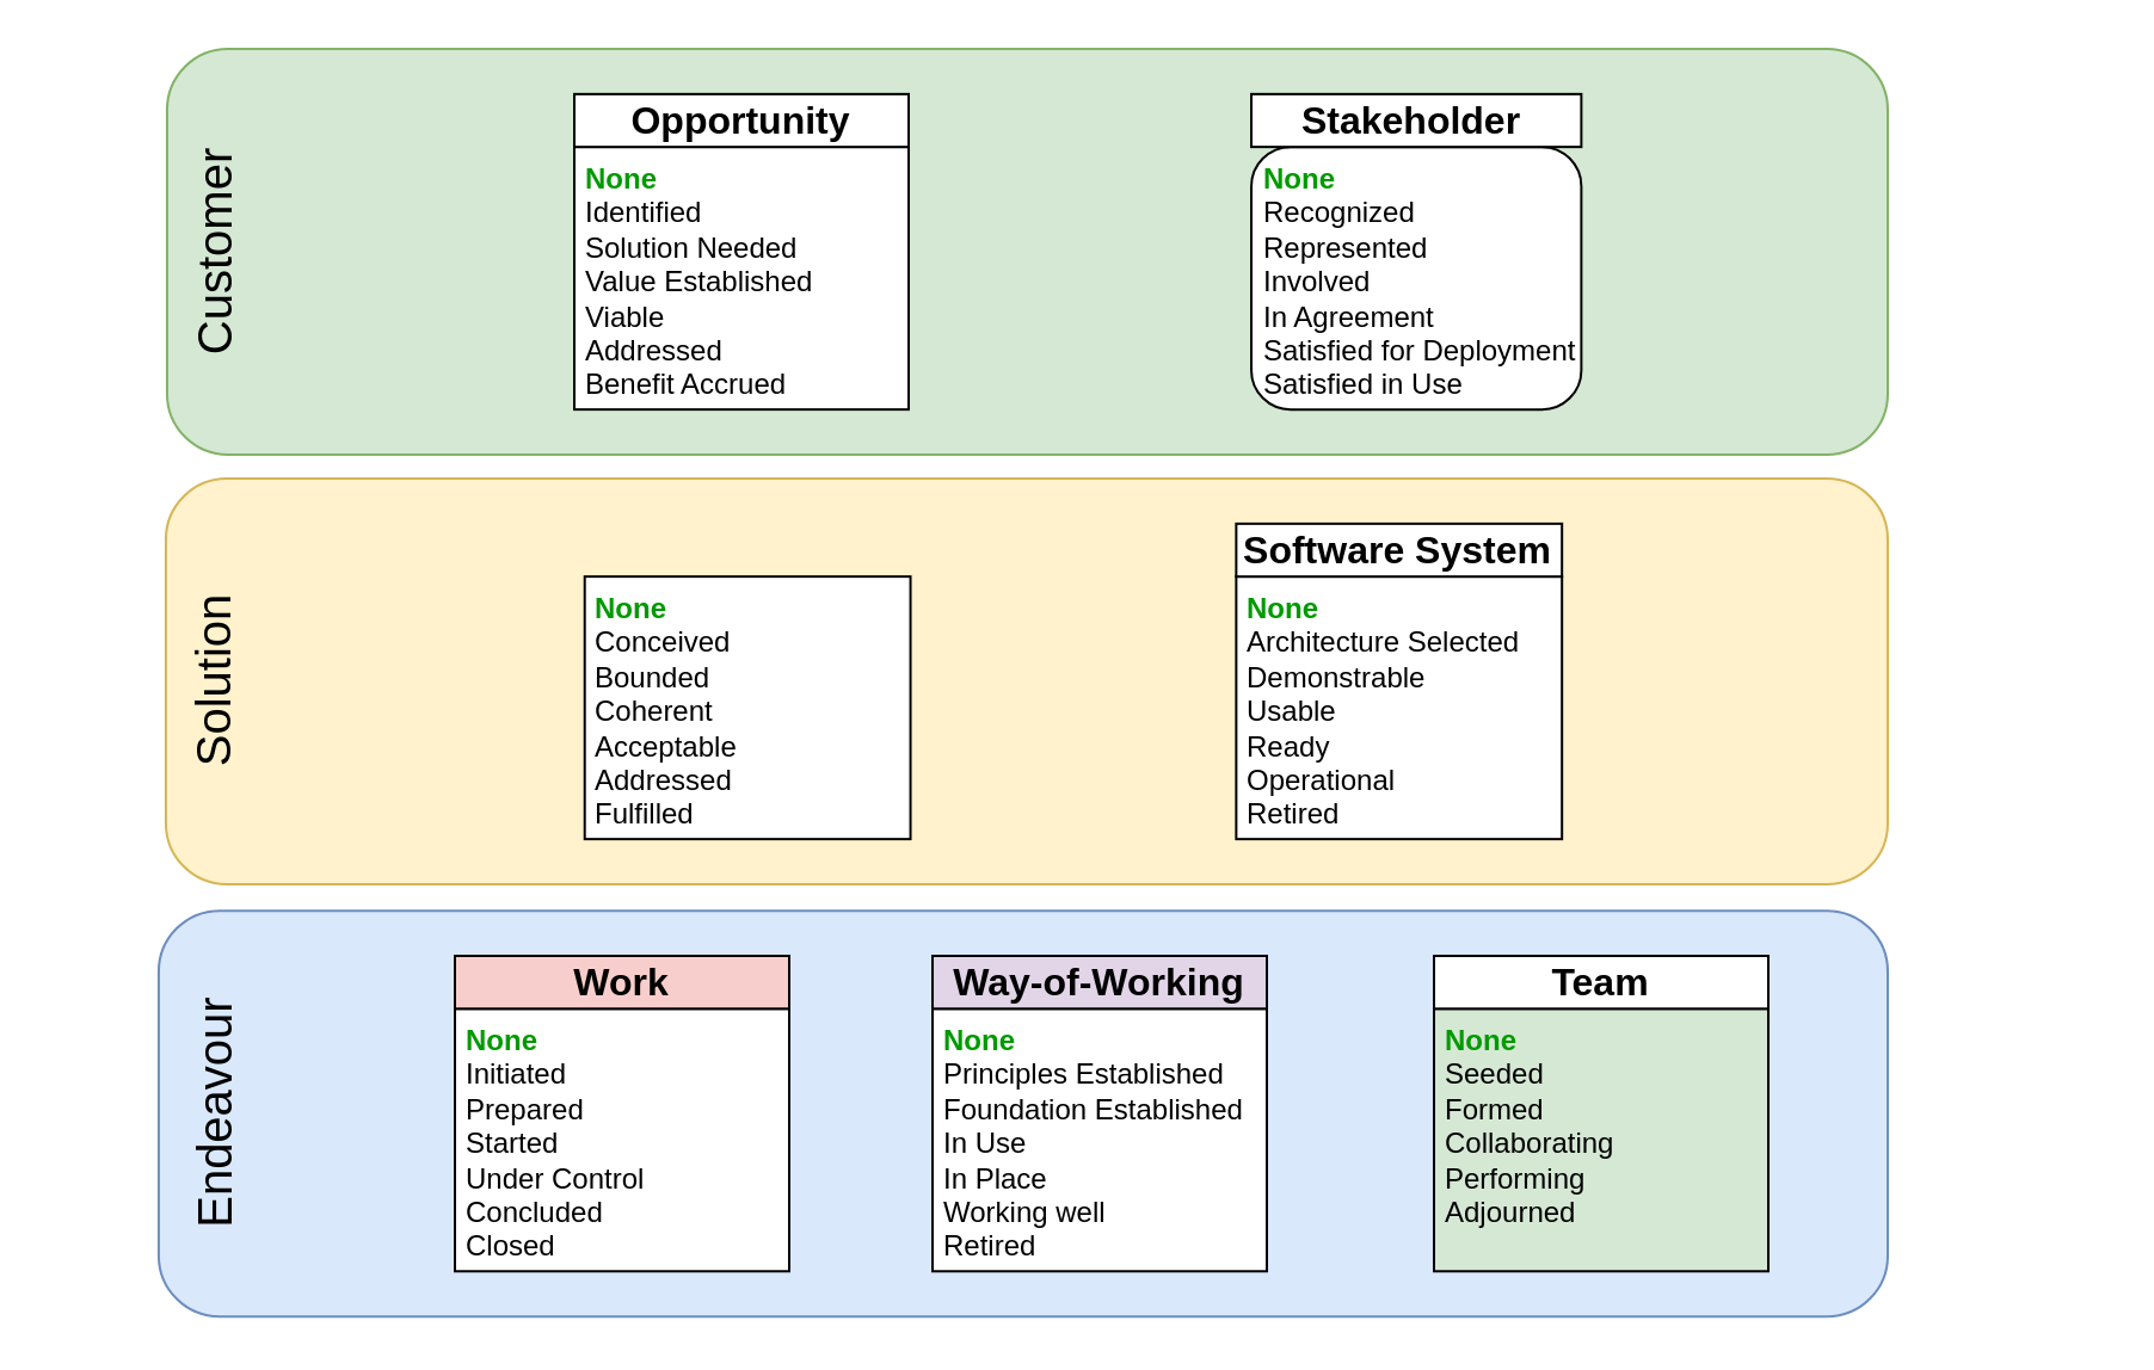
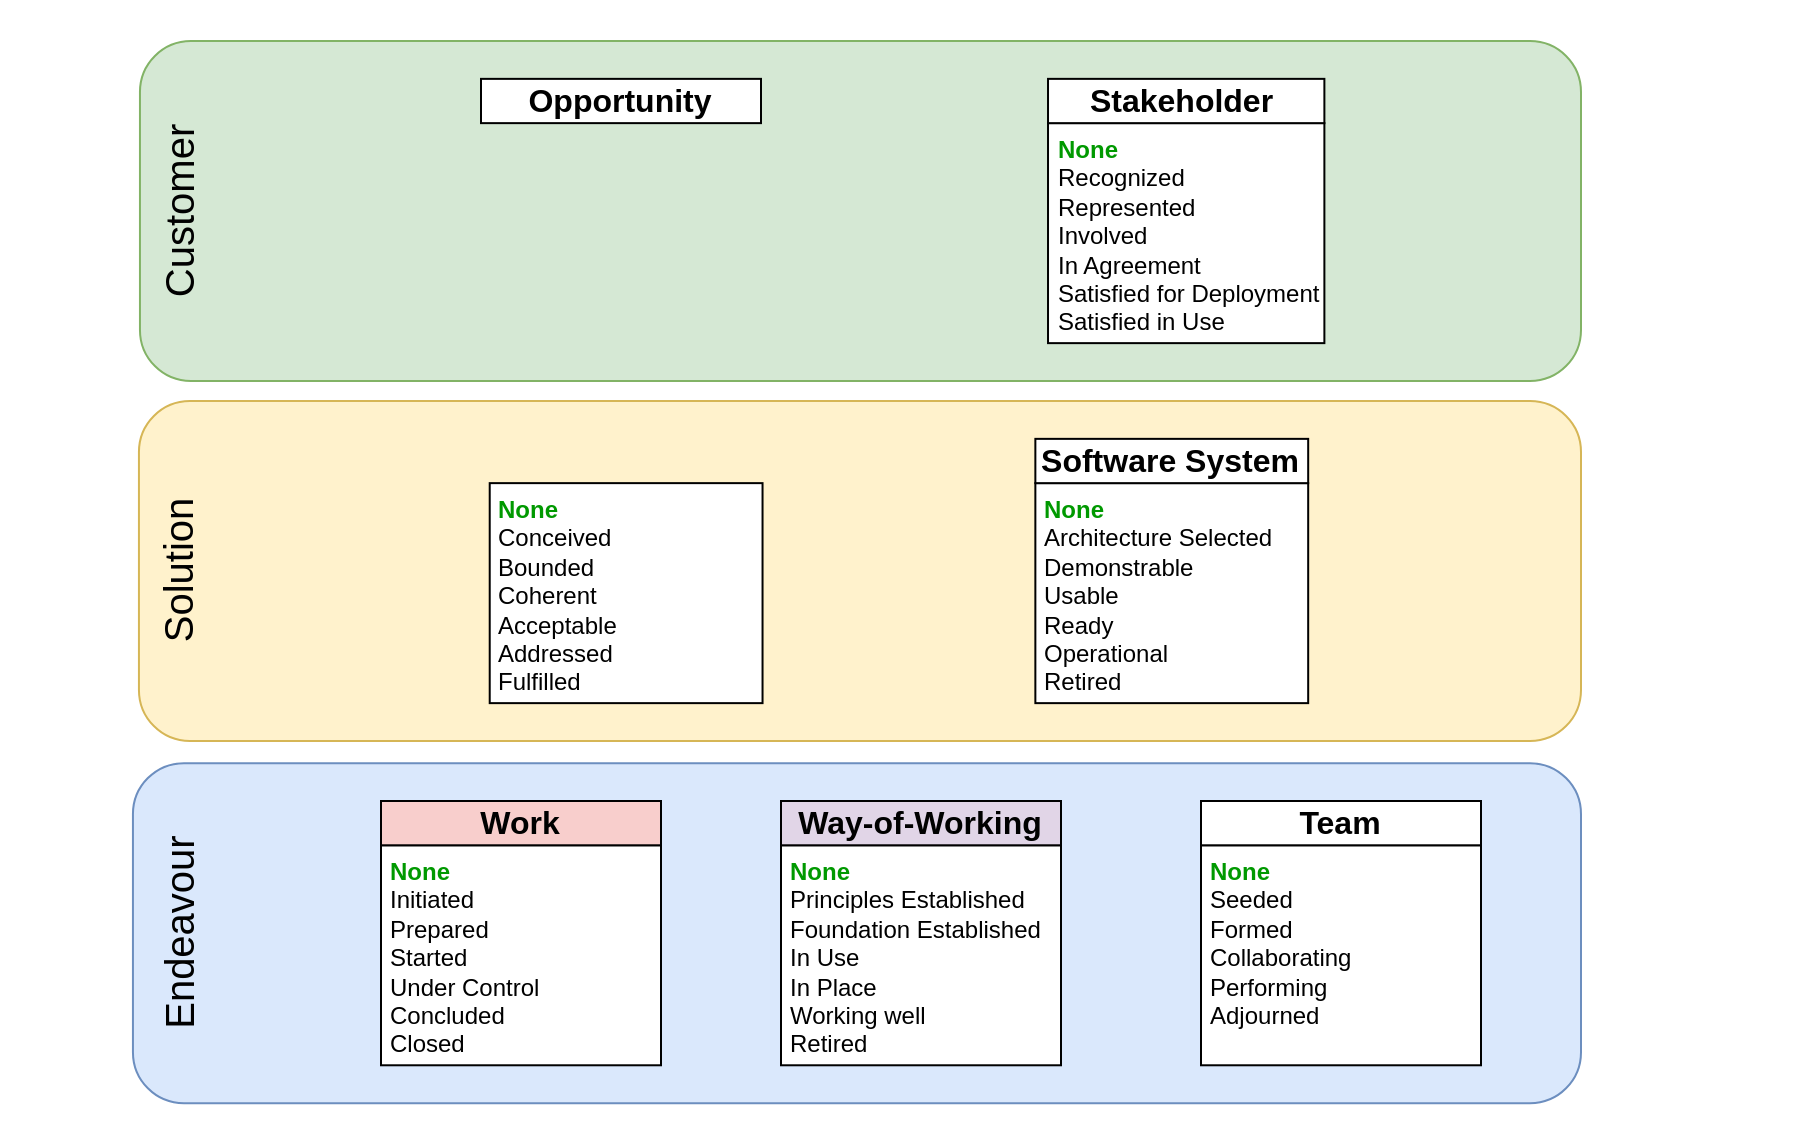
- <mxCell id="17" value="&lt;font color=&quot;#009900&quot;&gt;&lt;b&gt;None&lt;/b&gt;&lt;/font&gt;&lt;br&gt;Identified&lt;br&gt;Solution Needed&lt;br&gt;Value Established&lt;br&gt;Viable&lt;br&gt;Addressed&lt;br&gt;Benefit Accrued" style="rounded=0;whiteSpace=wrap;html=1;align=left;labelPosition=center;verticalLabelPosition=middle;verticalAlign=top;spacing=0;spacingTop=2;spacingLeft=5;" vertex="1" parent="16"><mxGeometry y="22.14" width="140" height="110" as="geometry" /></mxCell>
- <mxCell id="14" value="&lt;font color=&quot;#009900&quot;&gt;&lt;b&gt;None&lt;/b&gt;&lt;/font&gt;&lt;br&gt;Recognized&lt;br&gt;Represented&lt;br&gt;Involved&lt;br&gt;In Agreement&lt;br&gt;Satisfied for Deployment&lt;br&gt;Satisfied in Use" style="whiteSpace=wrap;html=1;align=left;labelPosition=center;verticalLabelPosition=middle;verticalAlign=top;spacing=0;spacingTop=2;spacingLeft=5;rounded=1;" vertex="1" parent="13"><mxGeometry y="22.14" width="138.182" height="110" as="geometry" /></mxCell>
+ <mxCell id="14" value="&lt;font color=&quot;#009900&quot;&gt;&lt;b&gt;None&lt;/b&gt;&lt;/font&gt;&lt;br&gt;Recognized&lt;br&gt;Represented&lt;br&gt;Involved&lt;br&gt;In Agreement&lt;br&gt;Satisfied for Deployment&lt;br&gt;Satisfied in Use" style="rounded=0;whiteSpace=wrap;html=1;align=left;labelPosition=center;verticalLabelPosition=middle;verticalAlign=top;spacing=0;spacingTop=2;spacingLeft=5;" vertex="1" parent="13"><mxGeometry y="22.14" width="138.182" height="110" as="geometry" /></mxCell>
- <mxCell id="29" value="&lt;font color=&quot;#009900&quot;&gt;&lt;b&gt;None&lt;/b&gt;&lt;/font&gt;&lt;br&gt;Seeded&lt;br&gt;Formed&lt;br&gt;Collaborating&lt;br&gt;Performing&lt;br&gt;Adjourned" style="rounded=0;whiteSpace=wrap;html=1;align=left;labelPosition=center;verticalLabelPosition=middle;verticalAlign=top;spacing=0;spacingTop=2;spacingLeft=5;fillColor=#d5e8d4;" vertex="1" parent="28"><mxGeometry y="22.14" width="140" height="110" as="geometry" /></mxCell>
+ <mxCell id="29" value="&lt;font color=&quot;#009900&quot;&gt;&lt;b&gt;None&lt;/b&gt;&lt;/font&gt;&lt;br&gt;Seeded&lt;br&gt;Formed&lt;br&gt;Collaborating&lt;br&gt;Performing&lt;br&gt;Adjourned" style="rounded=0;whiteSpace=wrap;html=1;align=left;labelPosition=center;verticalLabelPosition=middle;verticalAlign=top;spacing=0;spacingTop=2;spacingLeft=5;" vertex="1" parent="28"><mxGeometry y="22.14" width="140" height="110" as="geometry" /></mxCell>
